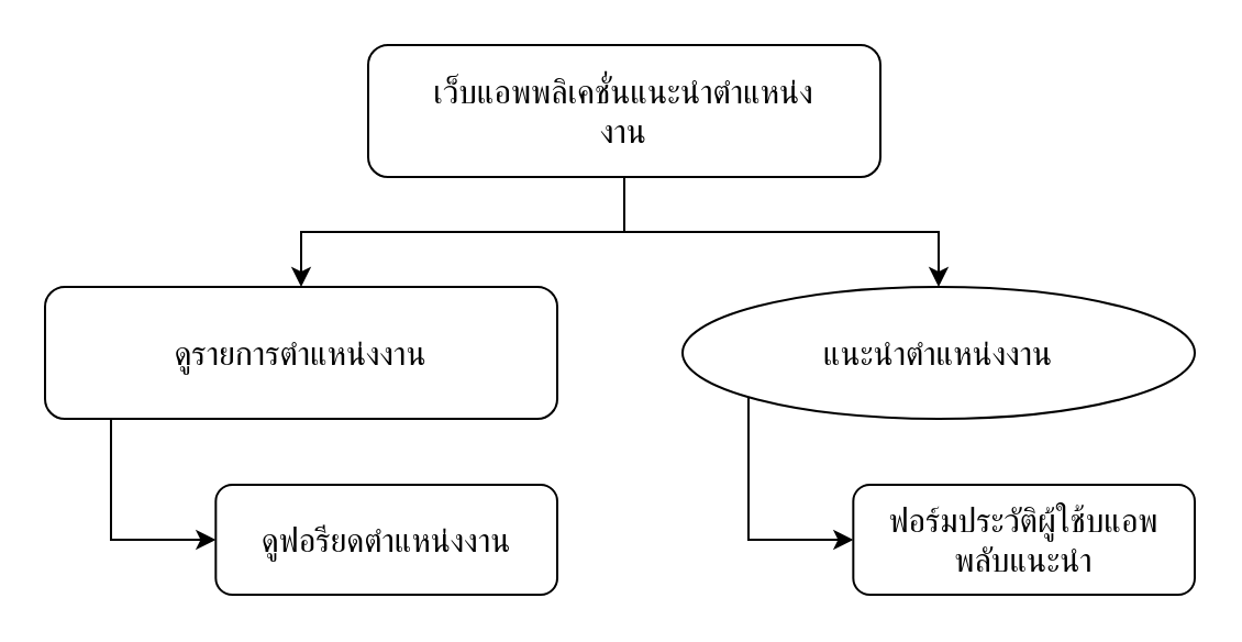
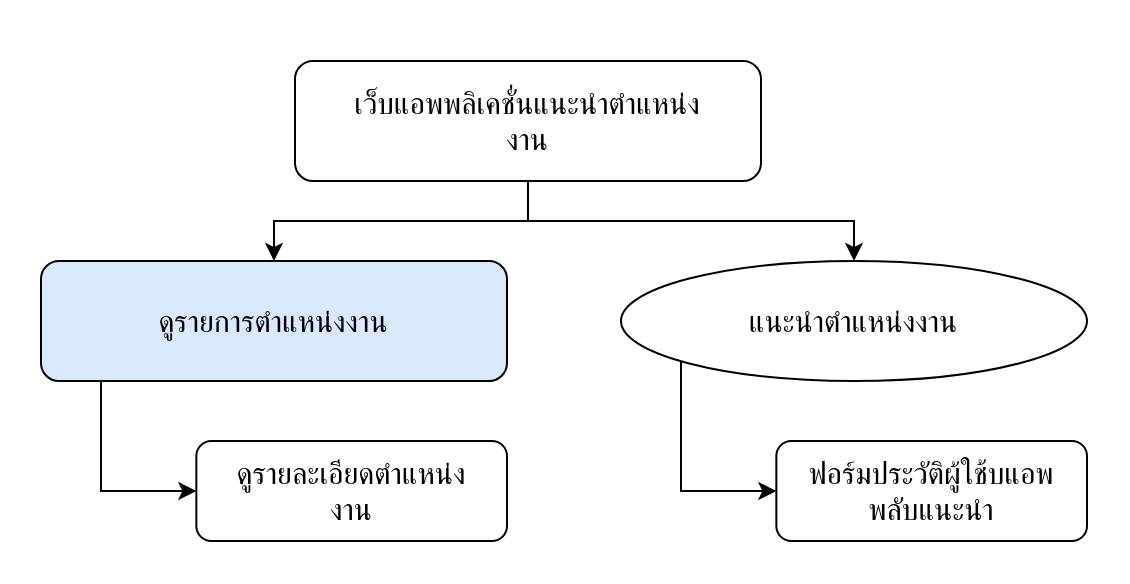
- <mxCell id="4" value="&lt;p&gt;&lt;span style=&quot;font-family: &amp;#34;tahoma&amp;#34; ; font-size: 15px&quot;&gt;เว็บแอพพลิเคชั่นแนะนำตำแหน่งงาน&lt;/span&gt;&lt;br&gt;&lt;/p&gt;" style="rounded=1;whiteSpace=wrap;html=1;spacing=30;spacingTop=0;" vertex="1" parent="1"><mxGeometry x="167" y="20" width="233" height="60" as="geometry" /></mxCell>
+ <mxCell id="4" value="&lt;p&gt;&lt;span style=&quot;font-family: &amp;#34;tahoma&amp;#34; ; font-size: 15px&quot;&gt;เว็บแอพพลิเคชั่นแนะนำตำแหน่งงาน&lt;/span&gt;&lt;br&gt;&lt;/p&gt;" style="rounded=1;whiteSpace=wrap;html=1;spacing=30;spacingTop=0;" vertex="1" parent="1"><mxGeometry x="147" y="30" width="233" height="60" as="geometry" /></mxCell>
- <mxCell id="5" value="&lt;p&gt;&lt;font face=&quot;tahoma&quot;&gt;&lt;span style=&quot;font-size: 15px&quot;&gt;ดูรายการตำแหน่งงาน&lt;/span&gt;&lt;/font&gt;&lt;/p&gt;" style="rounded=1;whiteSpace=wrap;html=1;spacing=30;spacingTop=0;" vertex="1" parent="1"><mxGeometry x="20" y="130" width="233" height="60" as="geometry" /></mxCell>
+ <mxCell id="5" value="&lt;p&gt;&lt;font face=&quot;tahoma&quot;&gt;&lt;span style=&quot;font-size: 15px&quot;&gt;ดูรายการตำแหน่งงาน&lt;/span&gt;&lt;/font&gt;&lt;/p&gt;" style="rounded=1;whiteSpace=wrap;html=1;spacing=30;spacingTop=0;fillColor=#dae8fc;" vertex="1" parent="1"><mxGeometry x="20" y="130" width="233" height="60" as="geometry" /></mxCell>
- <mxCell id="9" value="&lt;p&gt;&lt;font face=&quot;tahoma&quot;&gt;&lt;span style=&quot;font-size: 15px&quot;&gt;ดูฟอรียดตำแหน่งงาน&lt;/span&gt;&lt;/font&gt;&lt;/p&gt;" style="rounded=1;whiteSpace=wrap;html=1;spacing=15;spacingTop=0;" vertex="1" parent="1"><mxGeometry x="97.67" y="220" width="155.33" height="50" as="geometry" /></mxCell>
+ <mxCell id="9" value="&lt;p&gt;&lt;font face=&quot;tahoma&quot;&gt;&lt;span style=&quot;font-size: 15px&quot;&gt;ดูรายละเอียดตำแหน่งงาน&lt;/span&gt;&lt;/font&gt;&lt;/p&gt;" style="rounded=1;whiteSpace=wrap;html=1;spacing=15;spacingTop=0;" vertex="1" parent="1"><mxGeometry x="97.67" y="220" width="155.33" height="50" as="geometry" /></mxCell>
